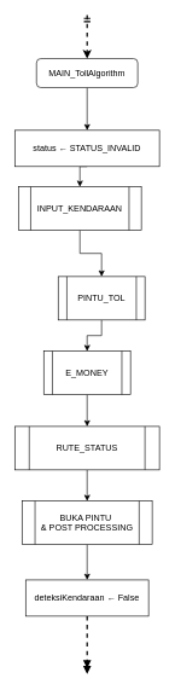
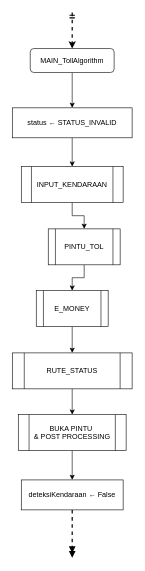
- <mxCell id="6" value="INPUT_KENDARAAN" style="shape=process;whiteSpace=wrap;html=1;backgroundOutline=1;" vertex="1" parent="1"><mxGeometry x="25" y="257" width="170" height="60" as="geometry" /></mxCell>
+ <mxCell id="6" value="INPUT_KENDARAAN" style="shape=process;whiteSpace=wrap;html=1;backgroundOutline=1;" vertex="1" parent="1"><mxGeometry x="35" y="277" width="170" height="60" as="geometry" /></mxCell>
